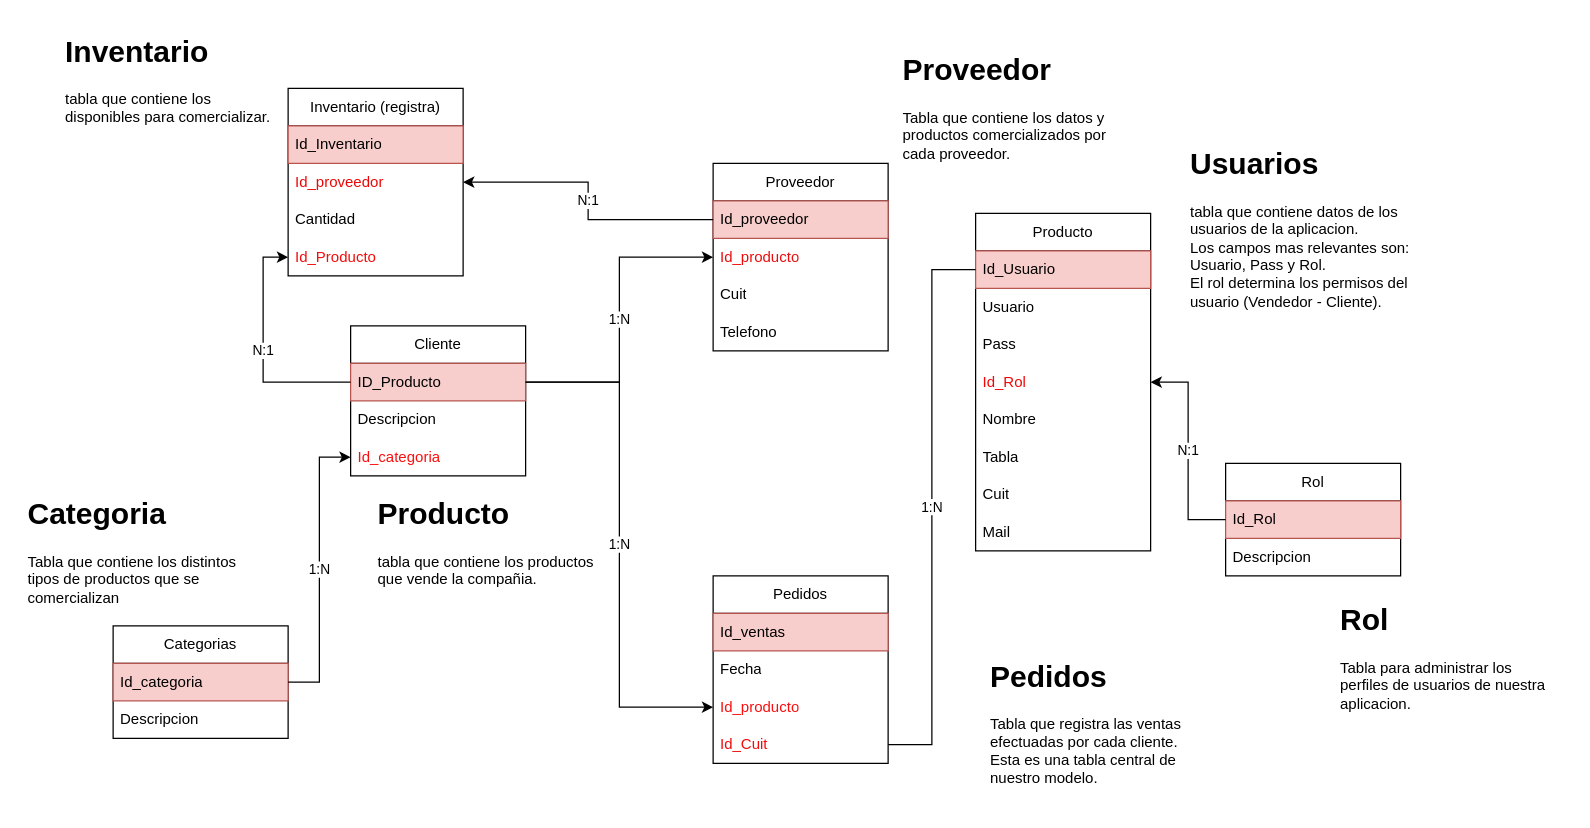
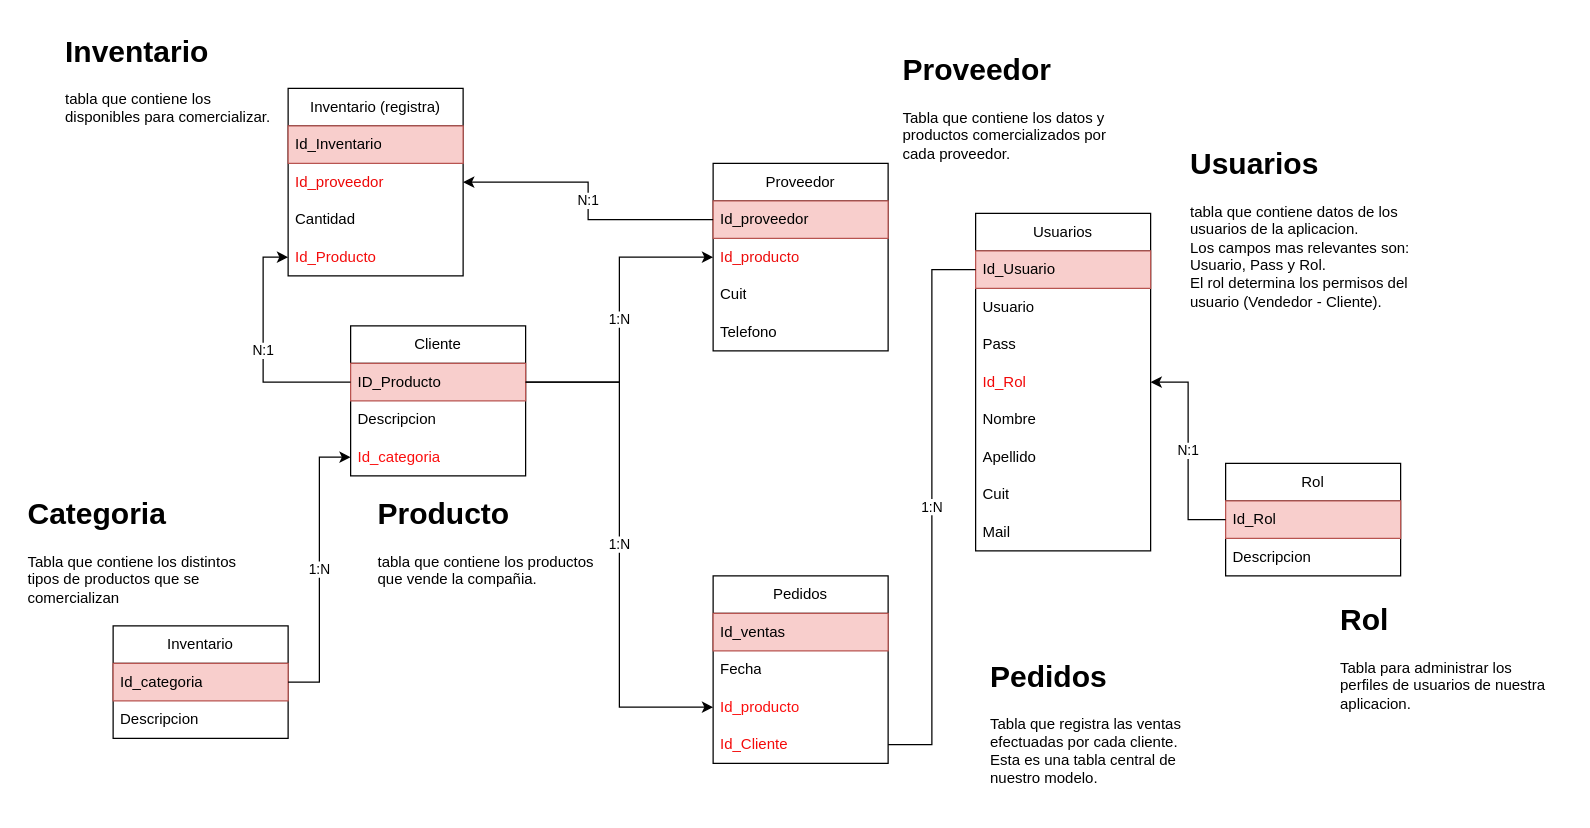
- <mxCell id="6" value="Producto" style="swimlane;fontStyle=0;childLayout=stackLayout;horizontal=1;startSize=30;horizontalStack=0;resizeParent=1;resizeParentMax=0;resizeLast=0;collapsible=1;marginBottom=0;whiteSpace=wrap;html=1;" parent="1" vertex="1"><mxGeometry x="780" y="170" width="140" height="270" as="geometry" /></mxCell>
+ <mxCell id="6" value="Usuarios" style="swimlane;fontStyle=0;childLayout=stackLayout;horizontal=1;startSize=30;horizontalStack=0;resizeParent=1;resizeParentMax=0;resizeLast=0;collapsible=1;marginBottom=0;whiteSpace=wrap;html=1;" parent="1" vertex="1"><mxGeometry x="780" y="170" width="140" height="270" as="geometry" /></mxCell>
- <mxCell id="12" value="Tabla" style="text;strokeColor=none;fillColor=none;align=left;verticalAlign=middle;spacingLeft=4;spacingRight=4;overflow=hidden;points=[[0,0.5],[1,0.5]];portConstraint=eastwest;rotatable=0;whiteSpace=wrap;html=1;" parent="6" vertex="1"><mxGeometry y="180" width="140" height="30" as="geometry" /></mxCell>
+ <mxCell id="12" value="Apellido" style="text;strokeColor=none;fillColor=none;align=left;verticalAlign=middle;spacingLeft=4;spacingRight=4;overflow=hidden;points=[[0,0.5],[1,0.5]];portConstraint=eastwest;rotatable=0;whiteSpace=wrap;html=1;" parent="6" vertex="1"><mxGeometry y="180" width="140" height="30" as="geometry" /></mxCell>
- <mxCell id="30" value="Categorias" style="swimlane;fontStyle=0;childLayout=stackLayout;horizontal=1;startSize=30;horizontalStack=0;resizeParent=1;resizeParentMax=0;resizeLast=0;collapsible=1;marginBottom=0;whiteSpace=wrap;html=1;" parent="1" vertex="1"><mxGeometry x="90" y="500" width="140" height="90" as="geometry" /></mxCell>
+ <mxCell id="30" value="Inventario" style="swimlane;fontStyle=0;childLayout=stackLayout;horizontal=1;startSize=30;horizontalStack=0;resizeParent=1;resizeParentMax=0;resizeLast=0;collapsible=1;marginBottom=0;whiteSpace=wrap;html=1;" parent="1" vertex="1"><mxGeometry x="90" y="500" width="140" height="90" as="geometry" /></mxCell>
- <mxCell id="19" value="Id_Cuit" style="text;strokeColor=none;fillColor=none;align=left;verticalAlign=middle;spacingLeft=4;spacingRight=4;overflow=hidden;points=[[0,0.5],[1,0.5]];portConstraint=eastwest;rotatable=0;whiteSpace=wrap;html=1;fontColor=#f40b0b;" parent="15" vertex="1"><mxGeometry y="120" width="140" height="30" as="geometry" /></mxCell>
+ <mxCell id="19" value="Id_Cliente" style="text;strokeColor=none;fillColor=none;align=left;verticalAlign=middle;spacingLeft=4;spacingRight=4;overflow=hidden;points=[[0,0.5],[1,0.5]];portConstraint=eastwest;rotatable=0;whiteSpace=wrap;html=1;fontColor=#f40b0b;" parent="15" vertex="1"><mxGeometry y="120" width="140" height="30" as="geometry" /></mxCell>
